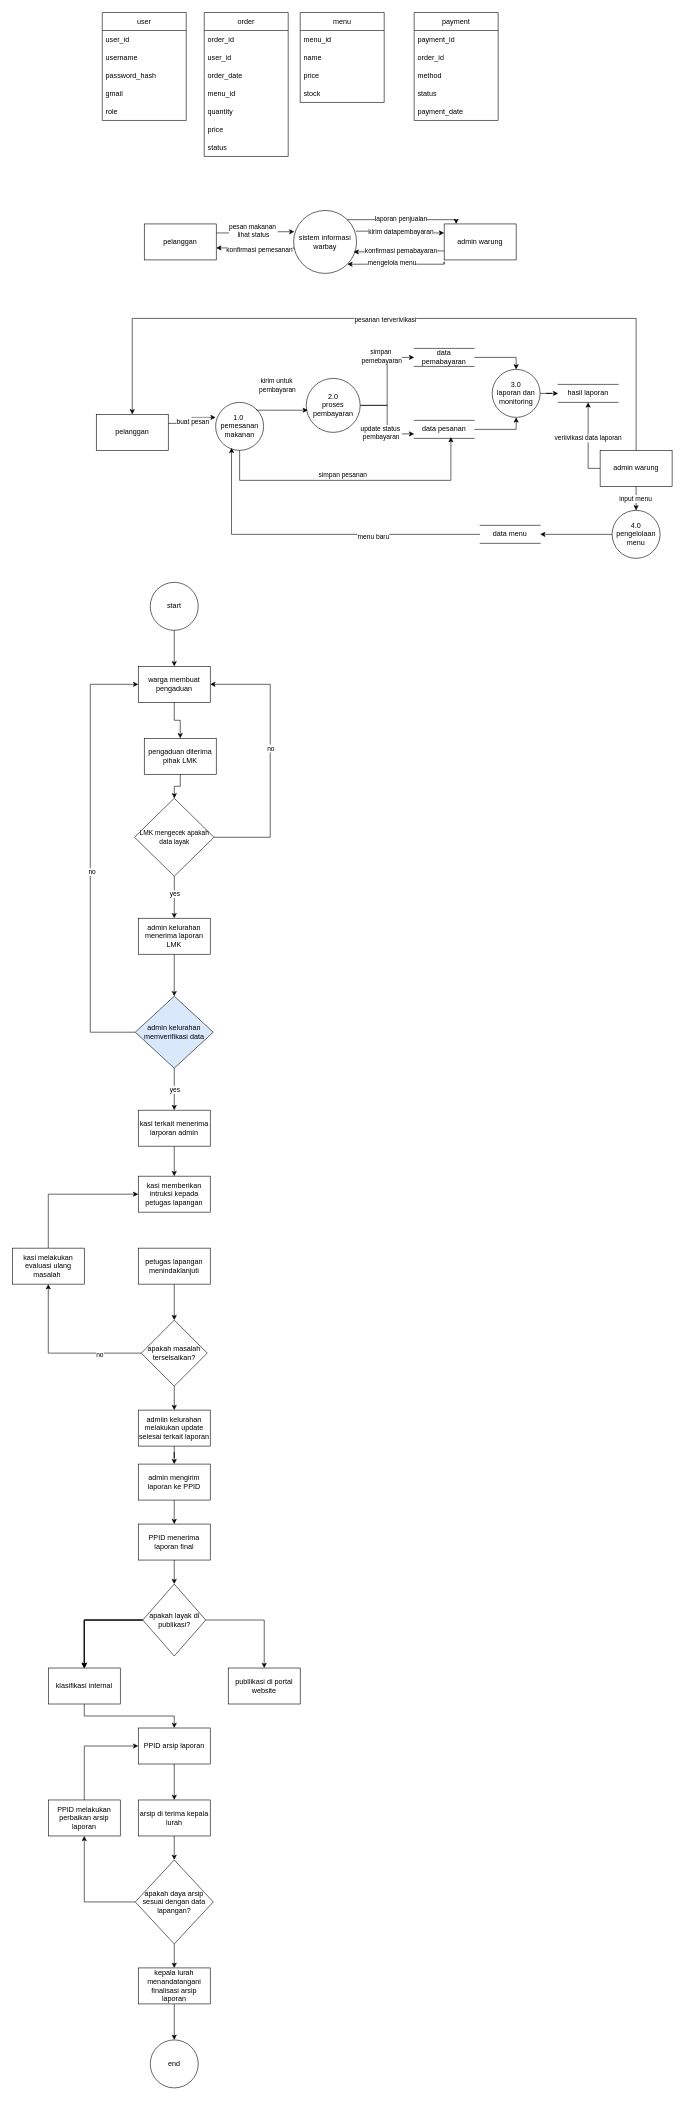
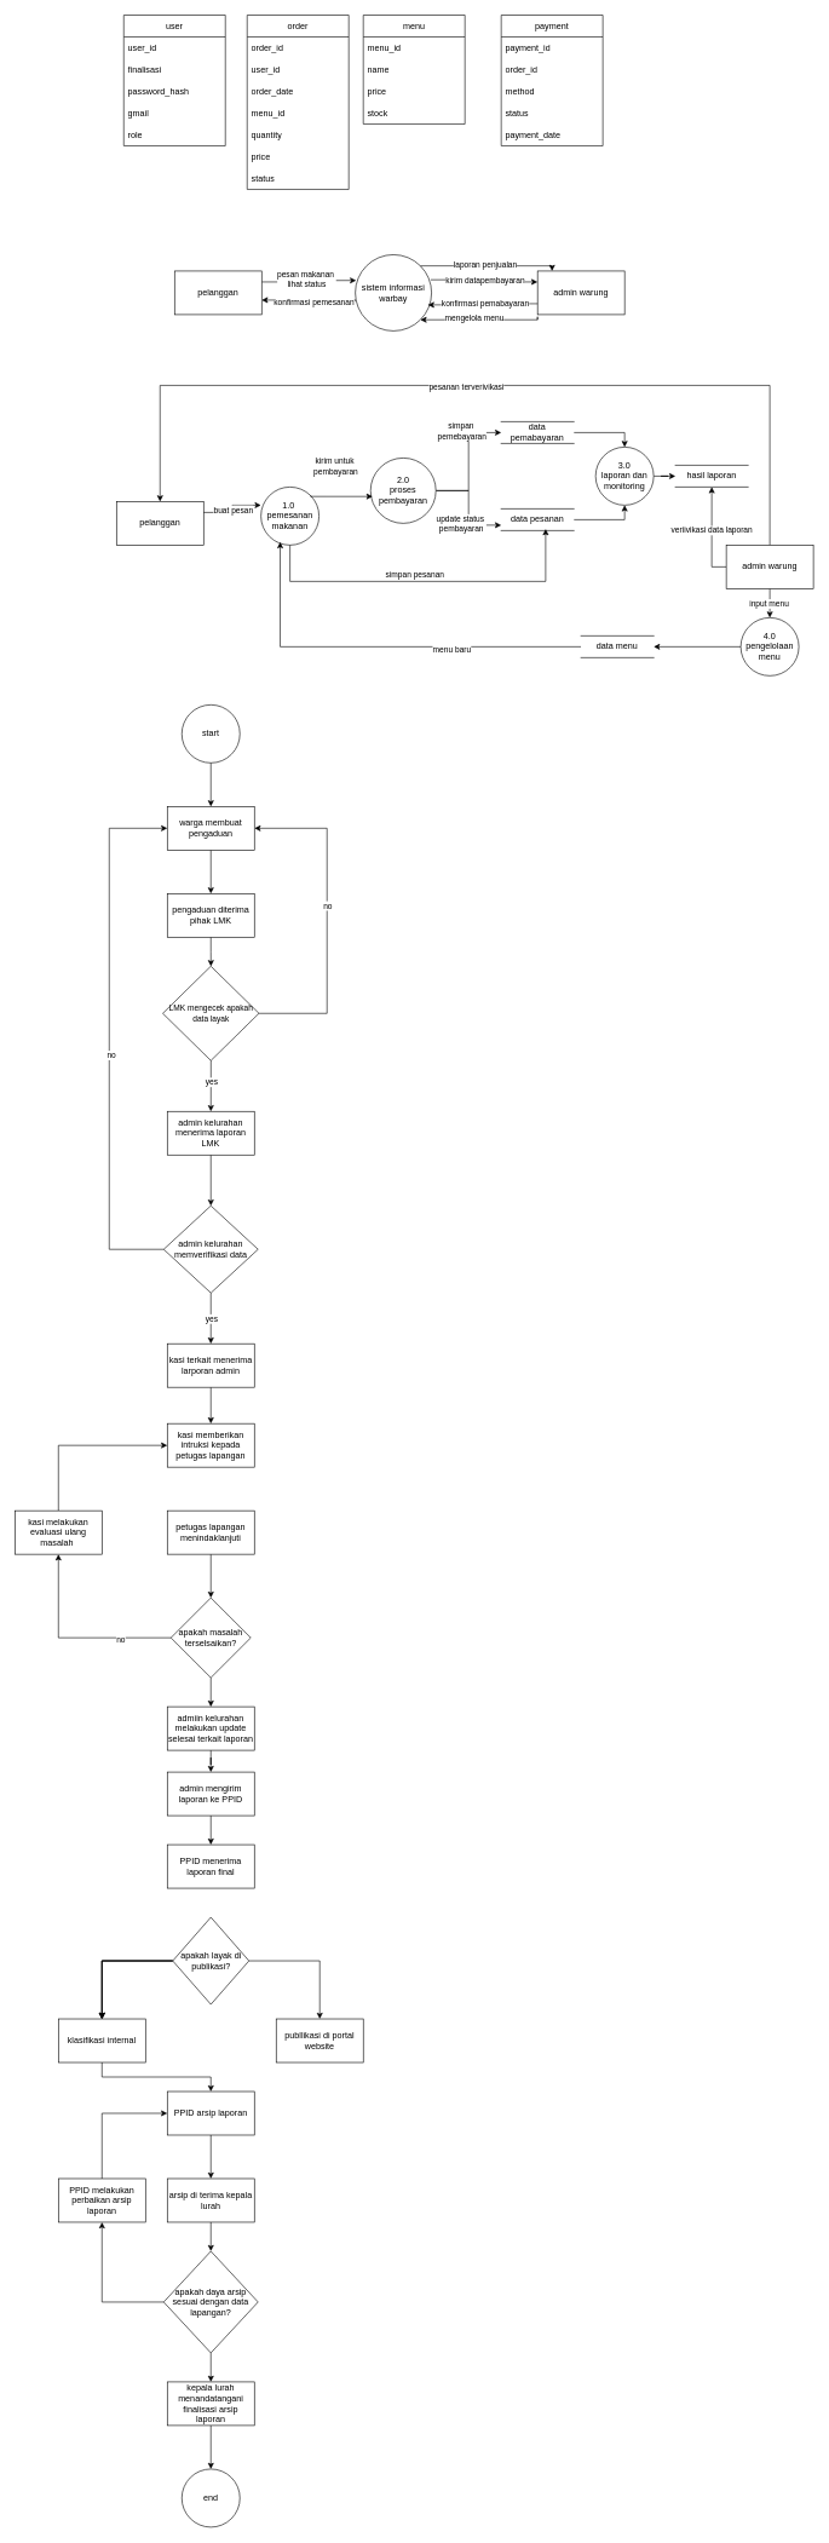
- <mxCell id="9" value="username" style="text;strokeColor=none;fillColor=none;align=left;verticalAlign=middle;spacingLeft=4;spacingRight=4;overflow=hidden;points=[[0,0.5],[1,0.5]];portConstraint=eastwest;rotatable=0;whiteSpace=wrap;html=1;" parent="7" vertex="1"><mxGeometry y="60" width="140" height="30" as="geometry" /></mxCell>
+ <mxCell id="9" value="finalisasi" style="text;strokeColor=none;fillColor=none;align=left;verticalAlign=middle;spacingLeft=4;spacingRight=4;overflow=hidden;points=[[0,0.5],[1,0.5]];portConstraint=eastwest;rotatable=0;whiteSpace=wrap;html=1;" parent="7" vertex="1"><mxGeometry y="60" width="140" height="30" as="geometry" /></mxCell>
- <mxCell id="79" value="pengaduan diterima pihak LMK" style="whiteSpace=wrap;html=1;rounded=0;" vertex="1" parent="1"><mxGeometry x="240" y="1230" width="120" height="60" as="geometry" /></mxCell>
+ <mxCell id="79" value="pengaduan diterima pihak LMK" style="whiteSpace=wrap;html=1;rounded=0;" vertex="1" parent="1"><mxGeometry x="230" y="1230" width="120" height="60" as="geometry" /></mxCell>
- <mxCell id="91" value="admin kelurahan memverifikasi data" style="rhombus;whiteSpace=wrap;html=1;rounded=0;fillColor=#dae8fc;" vertex="1" parent="1"><mxGeometry x="225" y="1660" width="130" height="120" as="geometry" /></mxCell>
+ <mxCell id="91" value="admin kelurahan memverifikasi data" style="rhombus;whiteSpace=wrap;html=1;rounded=0;" vertex="1" parent="1"><mxGeometry x="225" y="1660" width="130" height="120" as="geometry" /></mxCell>
- <mxCell id="107" value="" style="edgeStyle=orthogonalEdgeStyle;rounded=0;orthogonalLoop=1;jettySize=auto;html=1;" edge="1" parent="1" source="108" target="114"><mxGeometry relative="1" as="geometry" /></mxCell>
